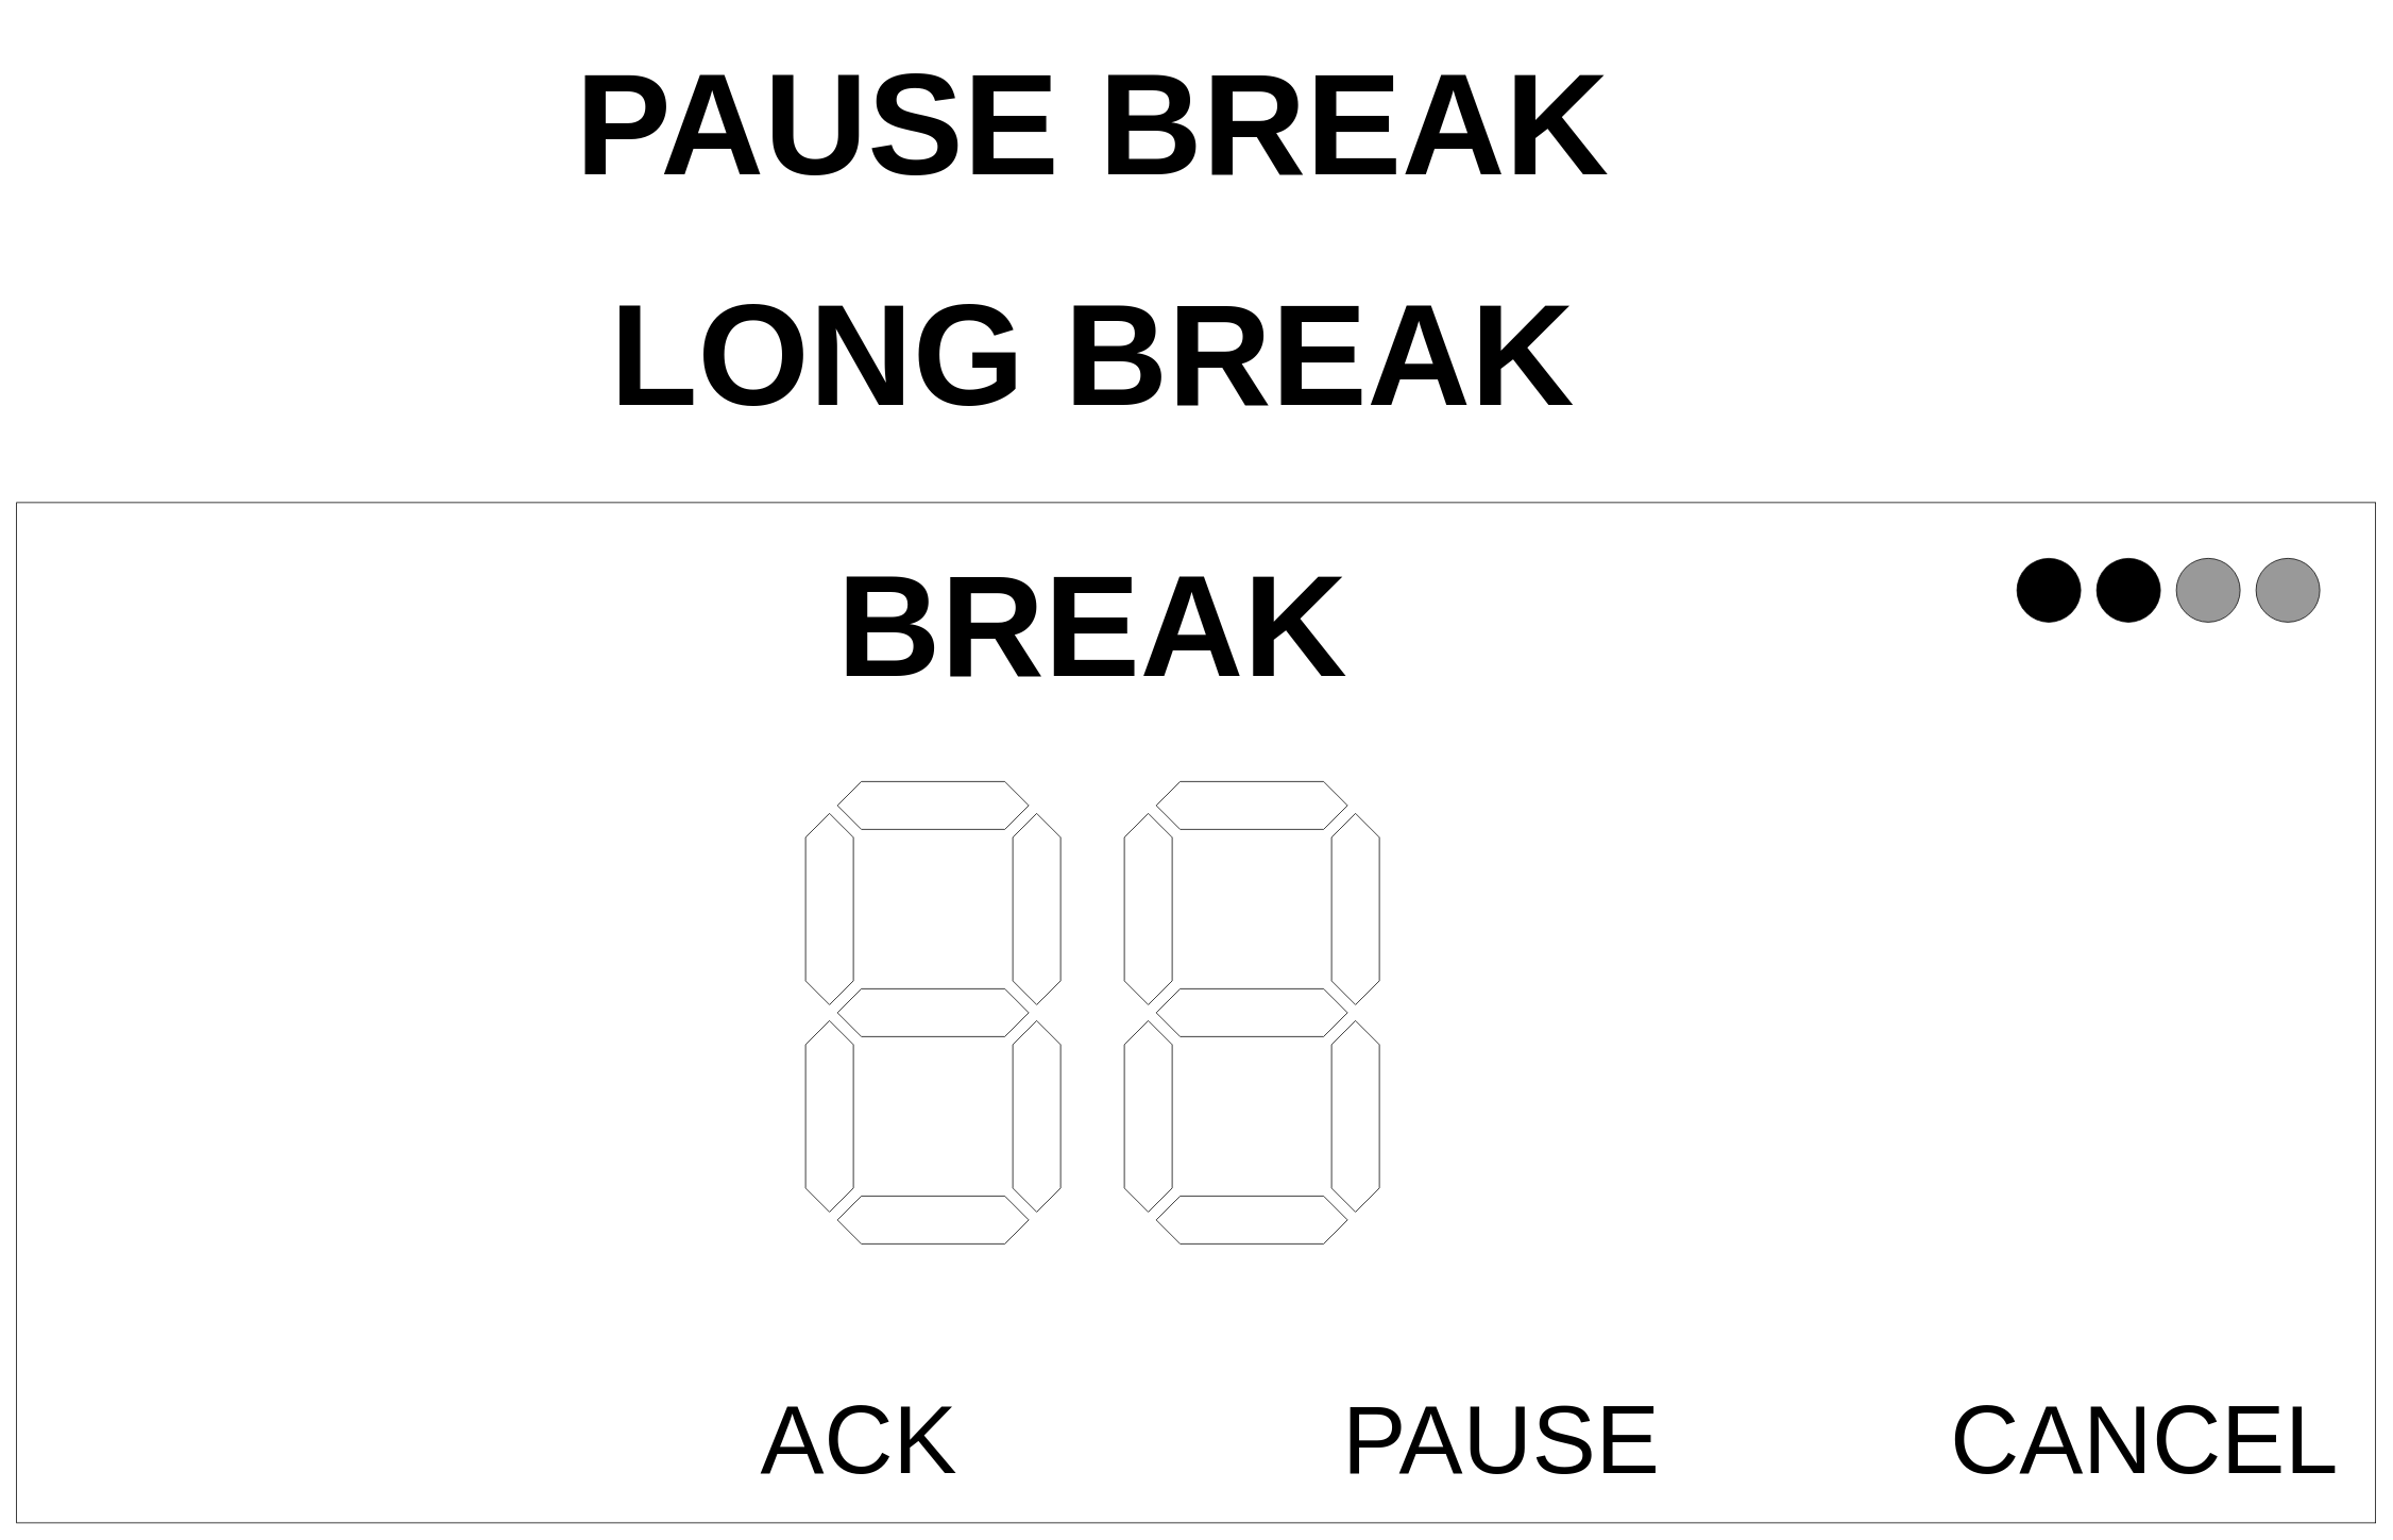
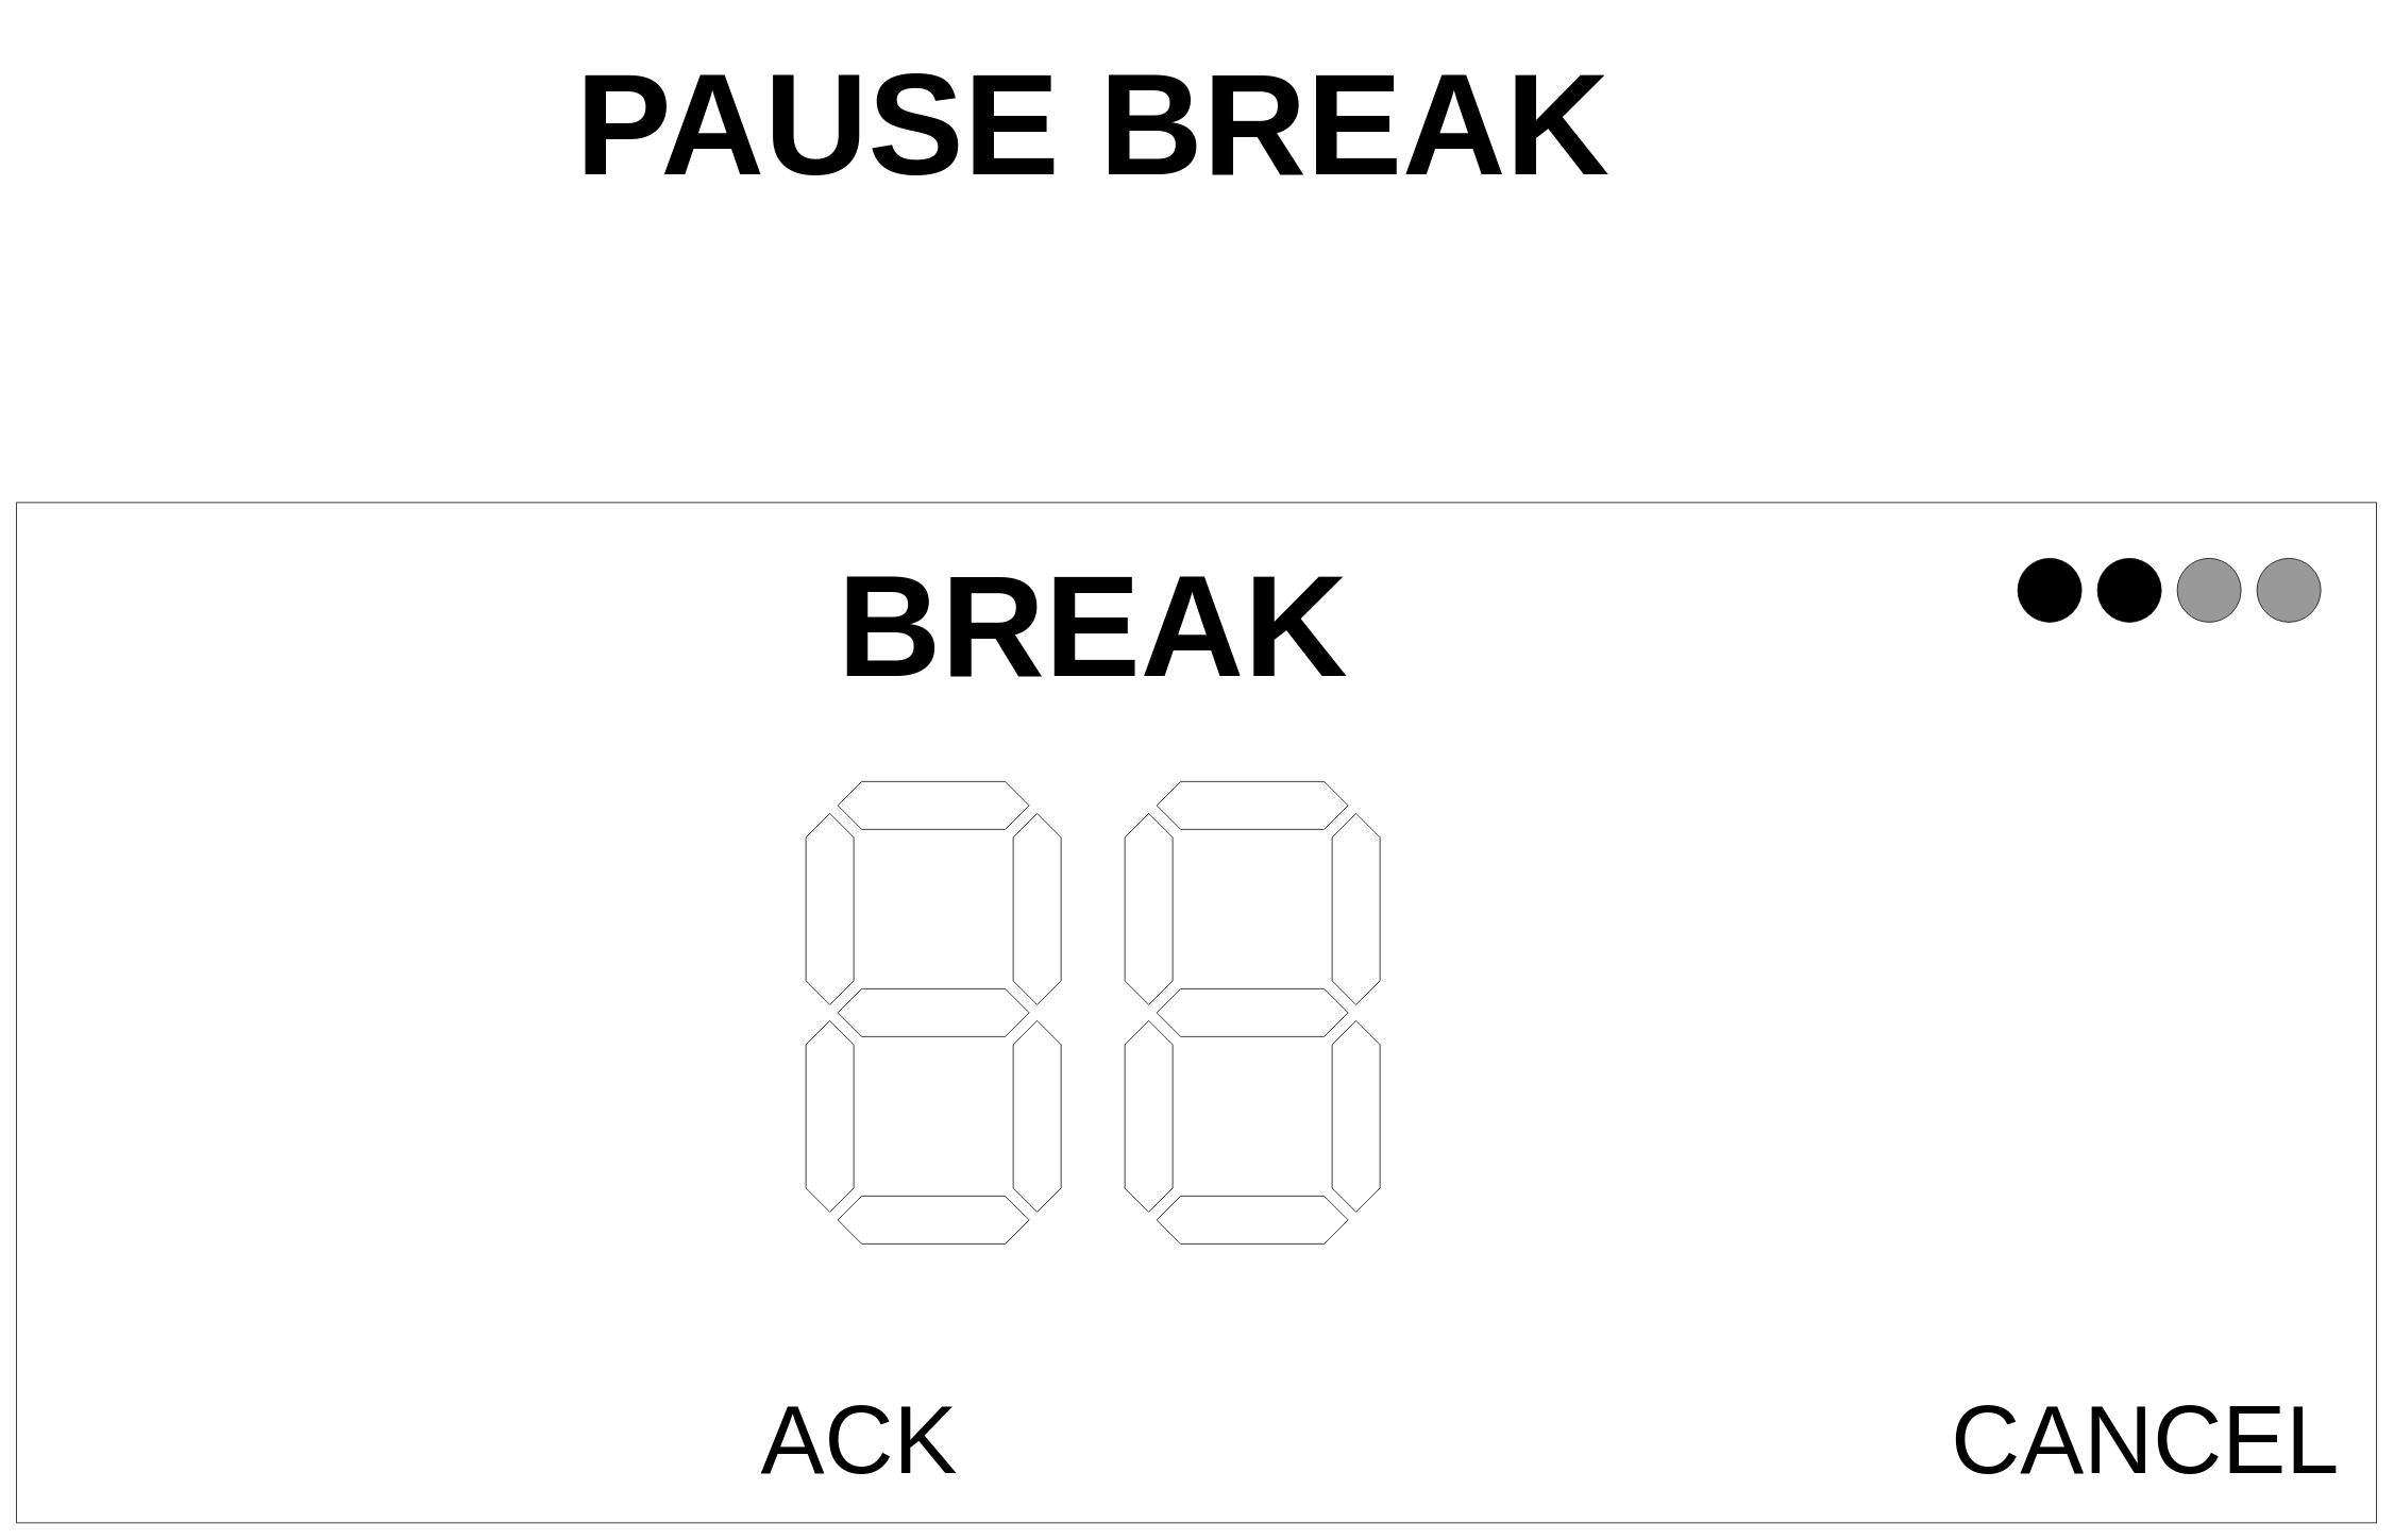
- <mxCell id="29" value="&lt;b style=&quot;&quot;&gt;&lt;font style=&quot;font-size: 180px;&quot;&gt;LONG BREAK&lt;/font&gt;&lt;/b&gt;" style="text;html=1;align=center;verticalAlign=middle;whiteSpace=wrap;rounded=0;fontSize=120;" vertex="1" parent="1"><mxGeometry x="750" y="310" width="1240" height="270" as="geometry" /></mxCell>
- <mxCell id="25" value="PAUSE" style="text;html=1;align=center;verticalAlign=middle;whiteSpace=wrap;rounded=0;fontSize=120;" vertex="1" parent="1"><mxGeometry x="1683" y="1750" width="400" height="110" as="geometry" /></mxCell>
